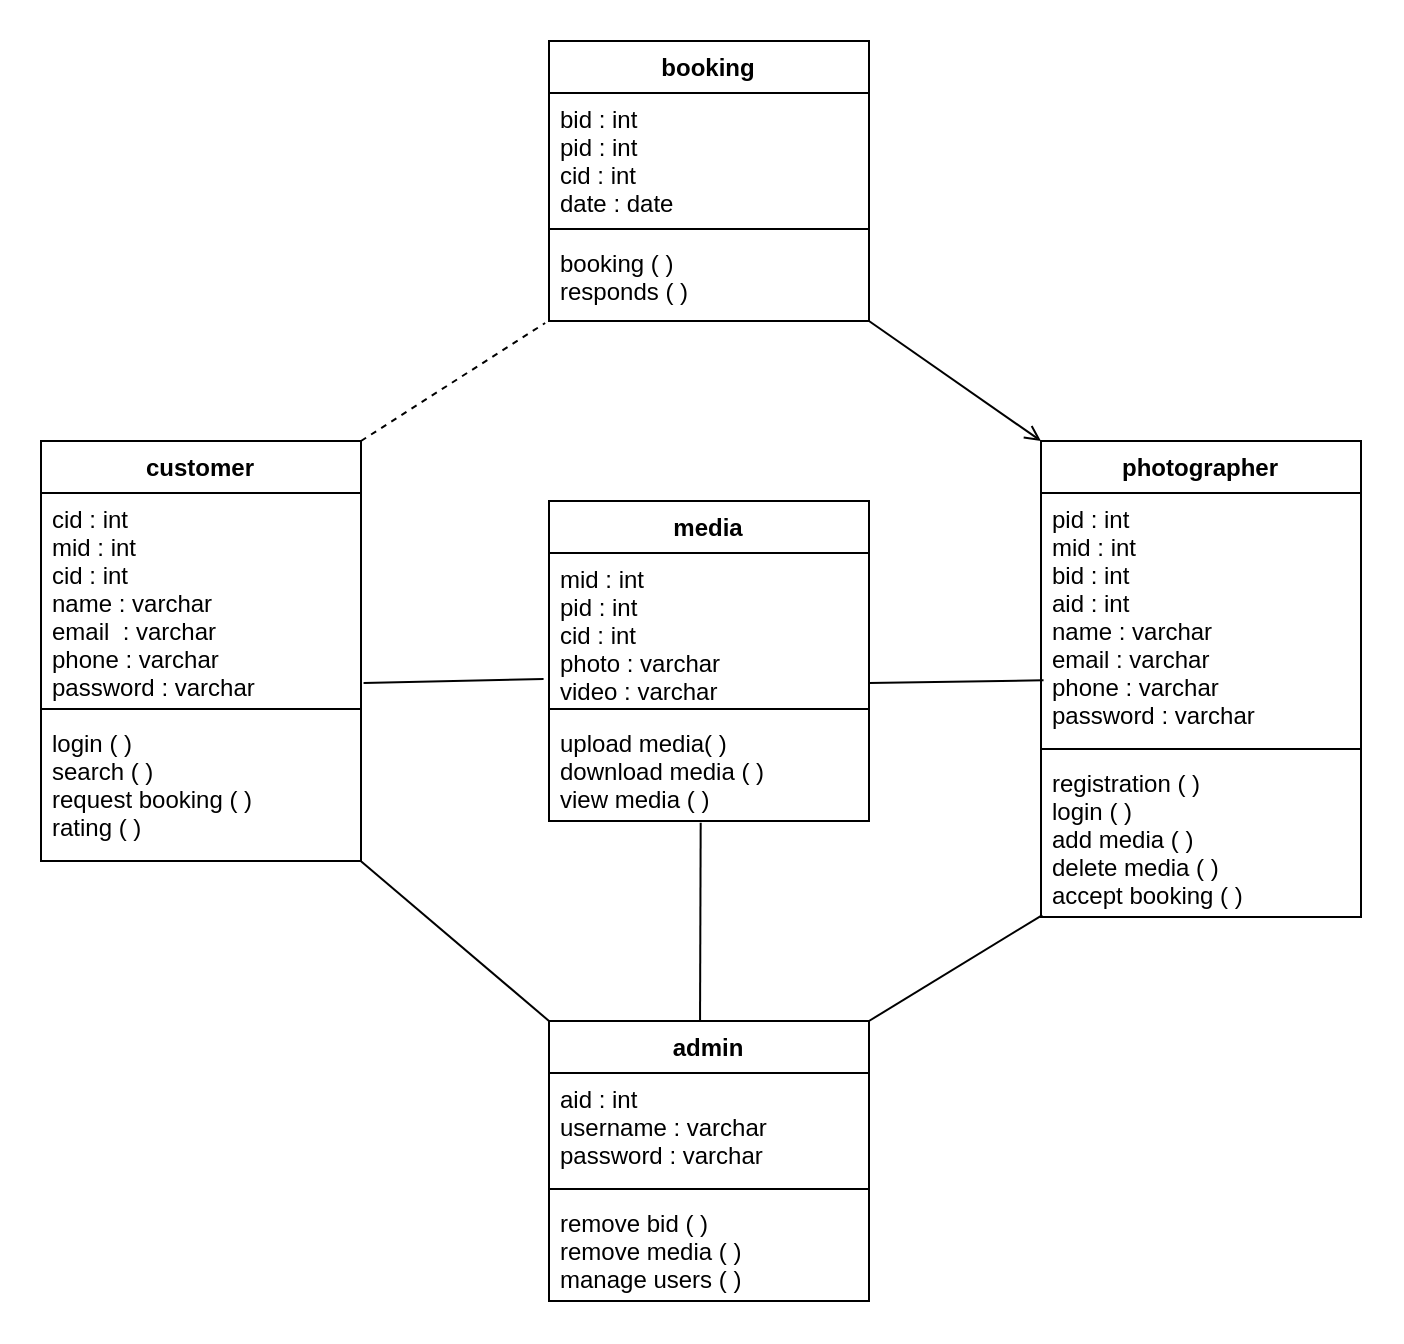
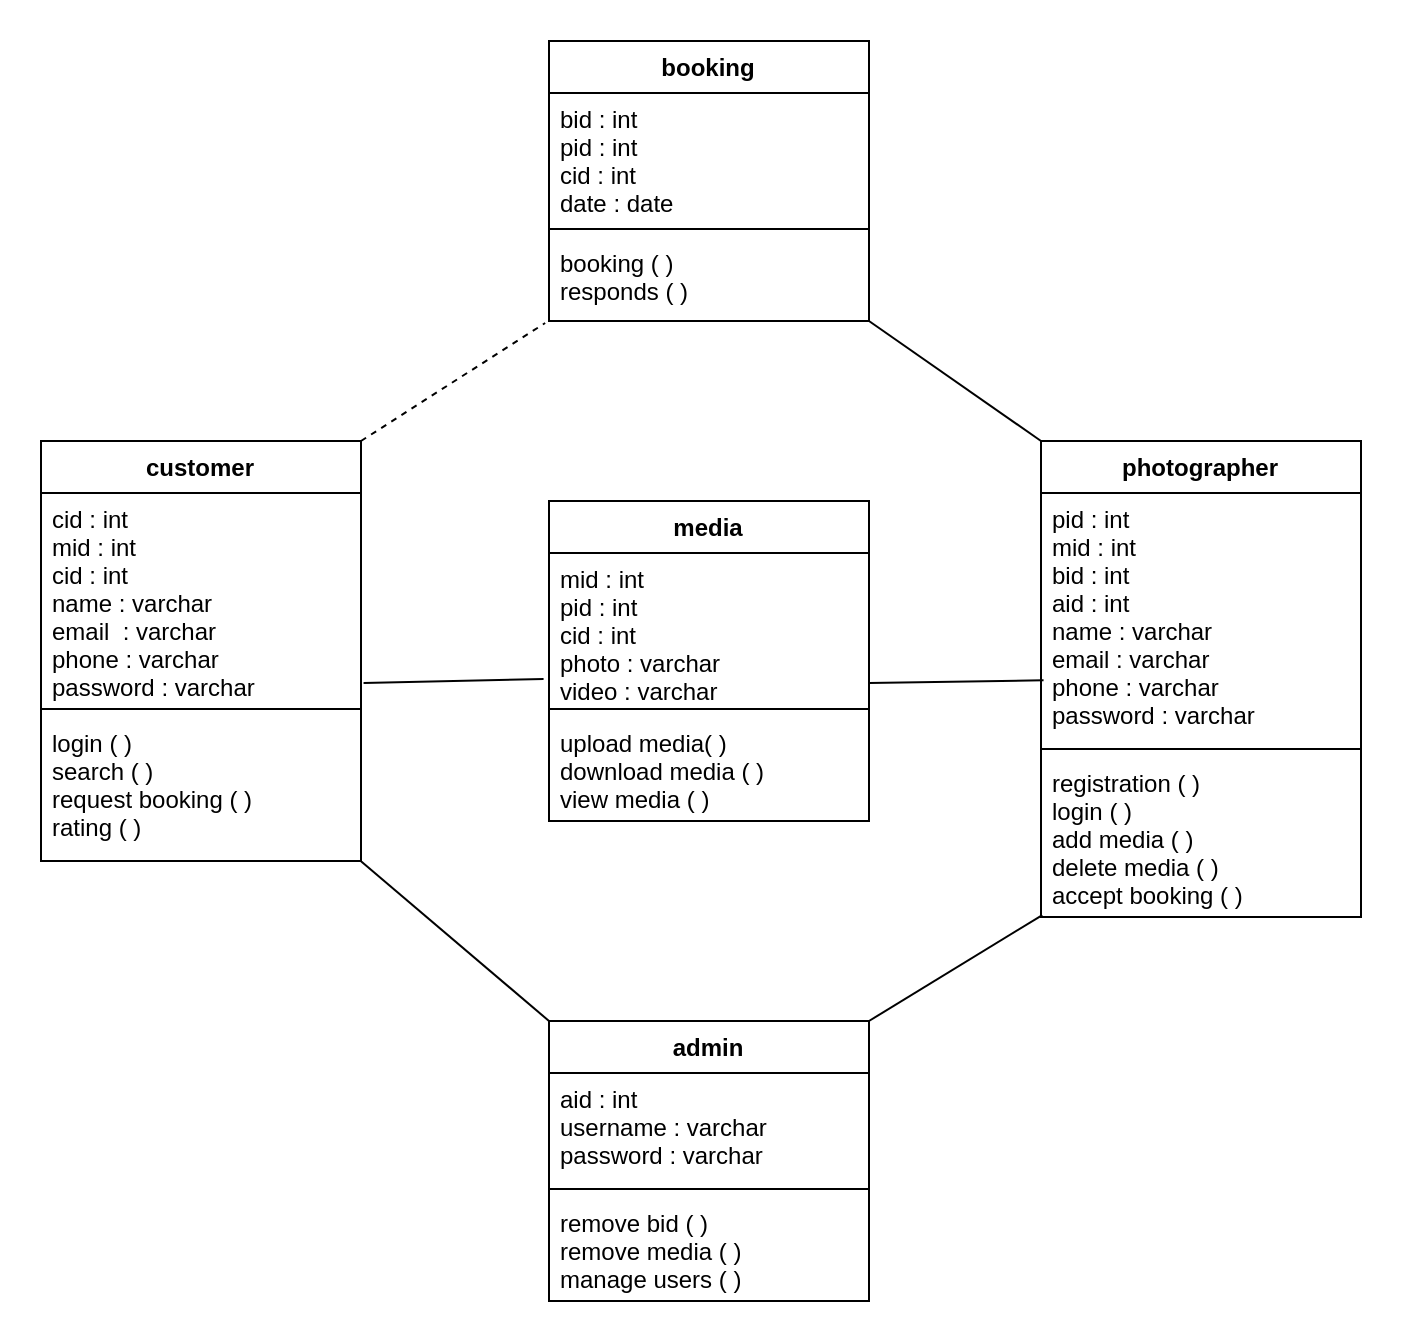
- <mxCell id="28" value="" style="endArrow=open;html=1;entryX=0;entryY=0;entryDx=0;entryDy=0;exitX=1;exitY=1;exitDx=0;exitDy=0;" edge="1" parent="1" source="2" target="14"><mxGeometry width="50" height="50" relative="1" as="geometry"><mxPoint x="290" y="220" as="sourcePoint" /><mxPoint x="340" y="170" as="targetPoint" /></mxGeometry></mxCell>
+ <mxCell id="28" value="" style="endArrow=none;html=1;entryX=0;entryY=0;entryDx=0;entryDy=0;exitX=1;exitY=1;exitDx=0;exitDy=0;" edge="1" parent="1" source="2" target="14"><mxGeometry width="50" height="50" relative="1" as="geometry"><mxPoint x="290" y="220" as="sourcePoint" /><mxPoint x="340" y="170" as="targetPoint" /></mxGeometry></mxCell>
- <mxCell id="27" value="" style="endArrow=none;html=1;entryX=0.474;entryY=1.017;entryDx=0;entryDy=0;entryPerimeter=0;exitX=0.472;exitY=-0.004;exitDx=0;exitDy=0;exitPerimeter=0;" edge="1" parent="1" source="18" target="13"><mxGeometry width="50" height="50" relative="1" as="geometry"><mxPoint x="320" y="490" as="sourcePoint" /><mxPoint x="370" y="440" as="targetPoint" /></mxGeometry></mxCell>
